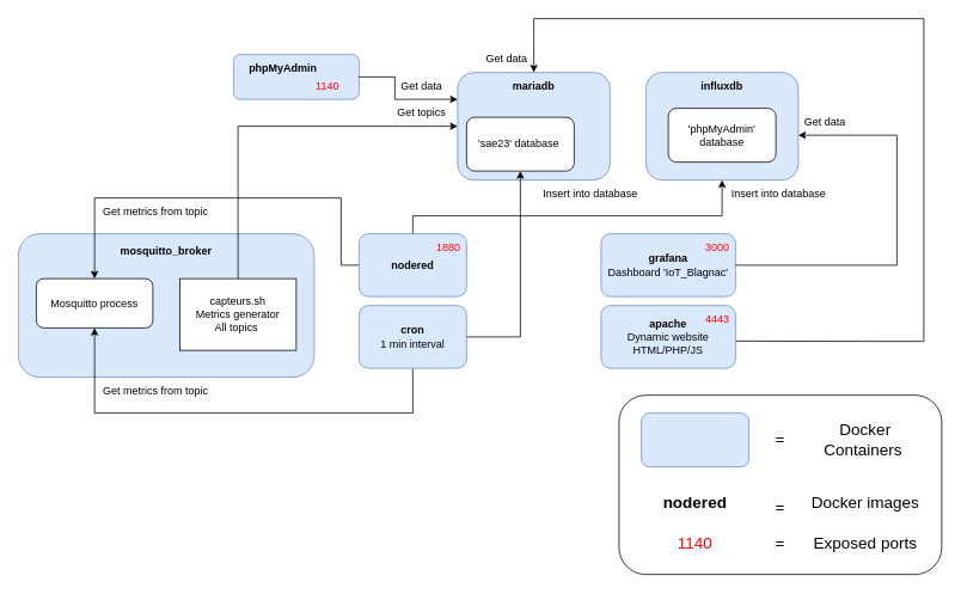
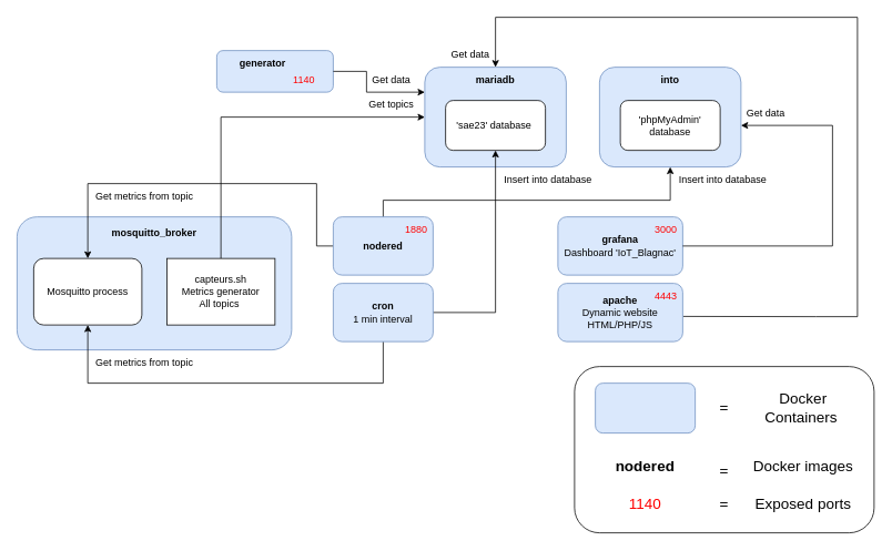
- <mxCell id="38" value="&lt;b&gt;phpMyAdmin&lt;/b&gt;" style="text;html=1;strokeColor=none;fillColor=none;align=center;verticalAlign=middle;whiteSpace=wrap;rounded=0;" vertex="1" parent="1"><mxGeometry x="272.5" y="60" width="85" height="30" as="geometry" /></mxCell>
+ <mxCell id="38" value="&lt;b&gt;generator&lt;/b&gt;" style="text;html=1;strokeColor=none;fillColor=none;align=center;verticalAlign=middle;whiteSpace=wrap;rounded=0;" vertex="1" parent="1"><mxGeometry x="272.5" y="60" width="85" height="30" as="geometry" /></mxCell>
- <mxCell id="18" value="&lt;b&gt;influxdb&lt;/b&gt;" style="text;html=1;strokeColor=none;fillColor=none;align=center;verticalAlign=middle;whiteSpace=wrap;rounded=0;" parent="1" vertex="1"><mxGeometry x="775" y="80" width="60" height="30" as="geometry" /></mxCell>
+ <mxCell id="18" value="&lt;b&gt;into&lt;/b&gt;" style="text;html=1;strokeColor=none;fillColor=none;align=center;verticalAlign=middle;whiteSpace=wrap;rounded=0;" parent="1" vertex="1"><mxGeometry x="775" y="80" width="60" height="30" as="geometry" /></mxCell>
- <mxCell id="11" value="'sae23' database&amp;nbsp;" style="rounded=1;whiteSpace=wrap;html=1;" parent="1" vertex="1"><mxGeometry x="520" y="130" width="120" height="60" as="geometry" /></mxCell>
+ <mxCell id="11" value="'sae23' database&amp;nbsp;" style="rounded=1;whiteSpace=wrap;html=1;" parent="1" vertex="1"><mxGeometry x="535" y="120" width="120" height="60" as="geometry" /></mxCell>
- <mxCell id="5" value="Mosquitto process" style="rounded=1;whiteSpace=wrap;html=1;" parent="1" vertex="1"><mxGeometry x="40" y="310" width="130" height="55" as="geometry" /></mxCell>
+ <mxCell id="5" value="Mosquitto process" style="rounded=1;whiteSpace=wrap;html=1;" parent="1" vertex="1"><mxGeometry x="40" y="310" width="130" height="80" as="geometry" /></mxCell>
